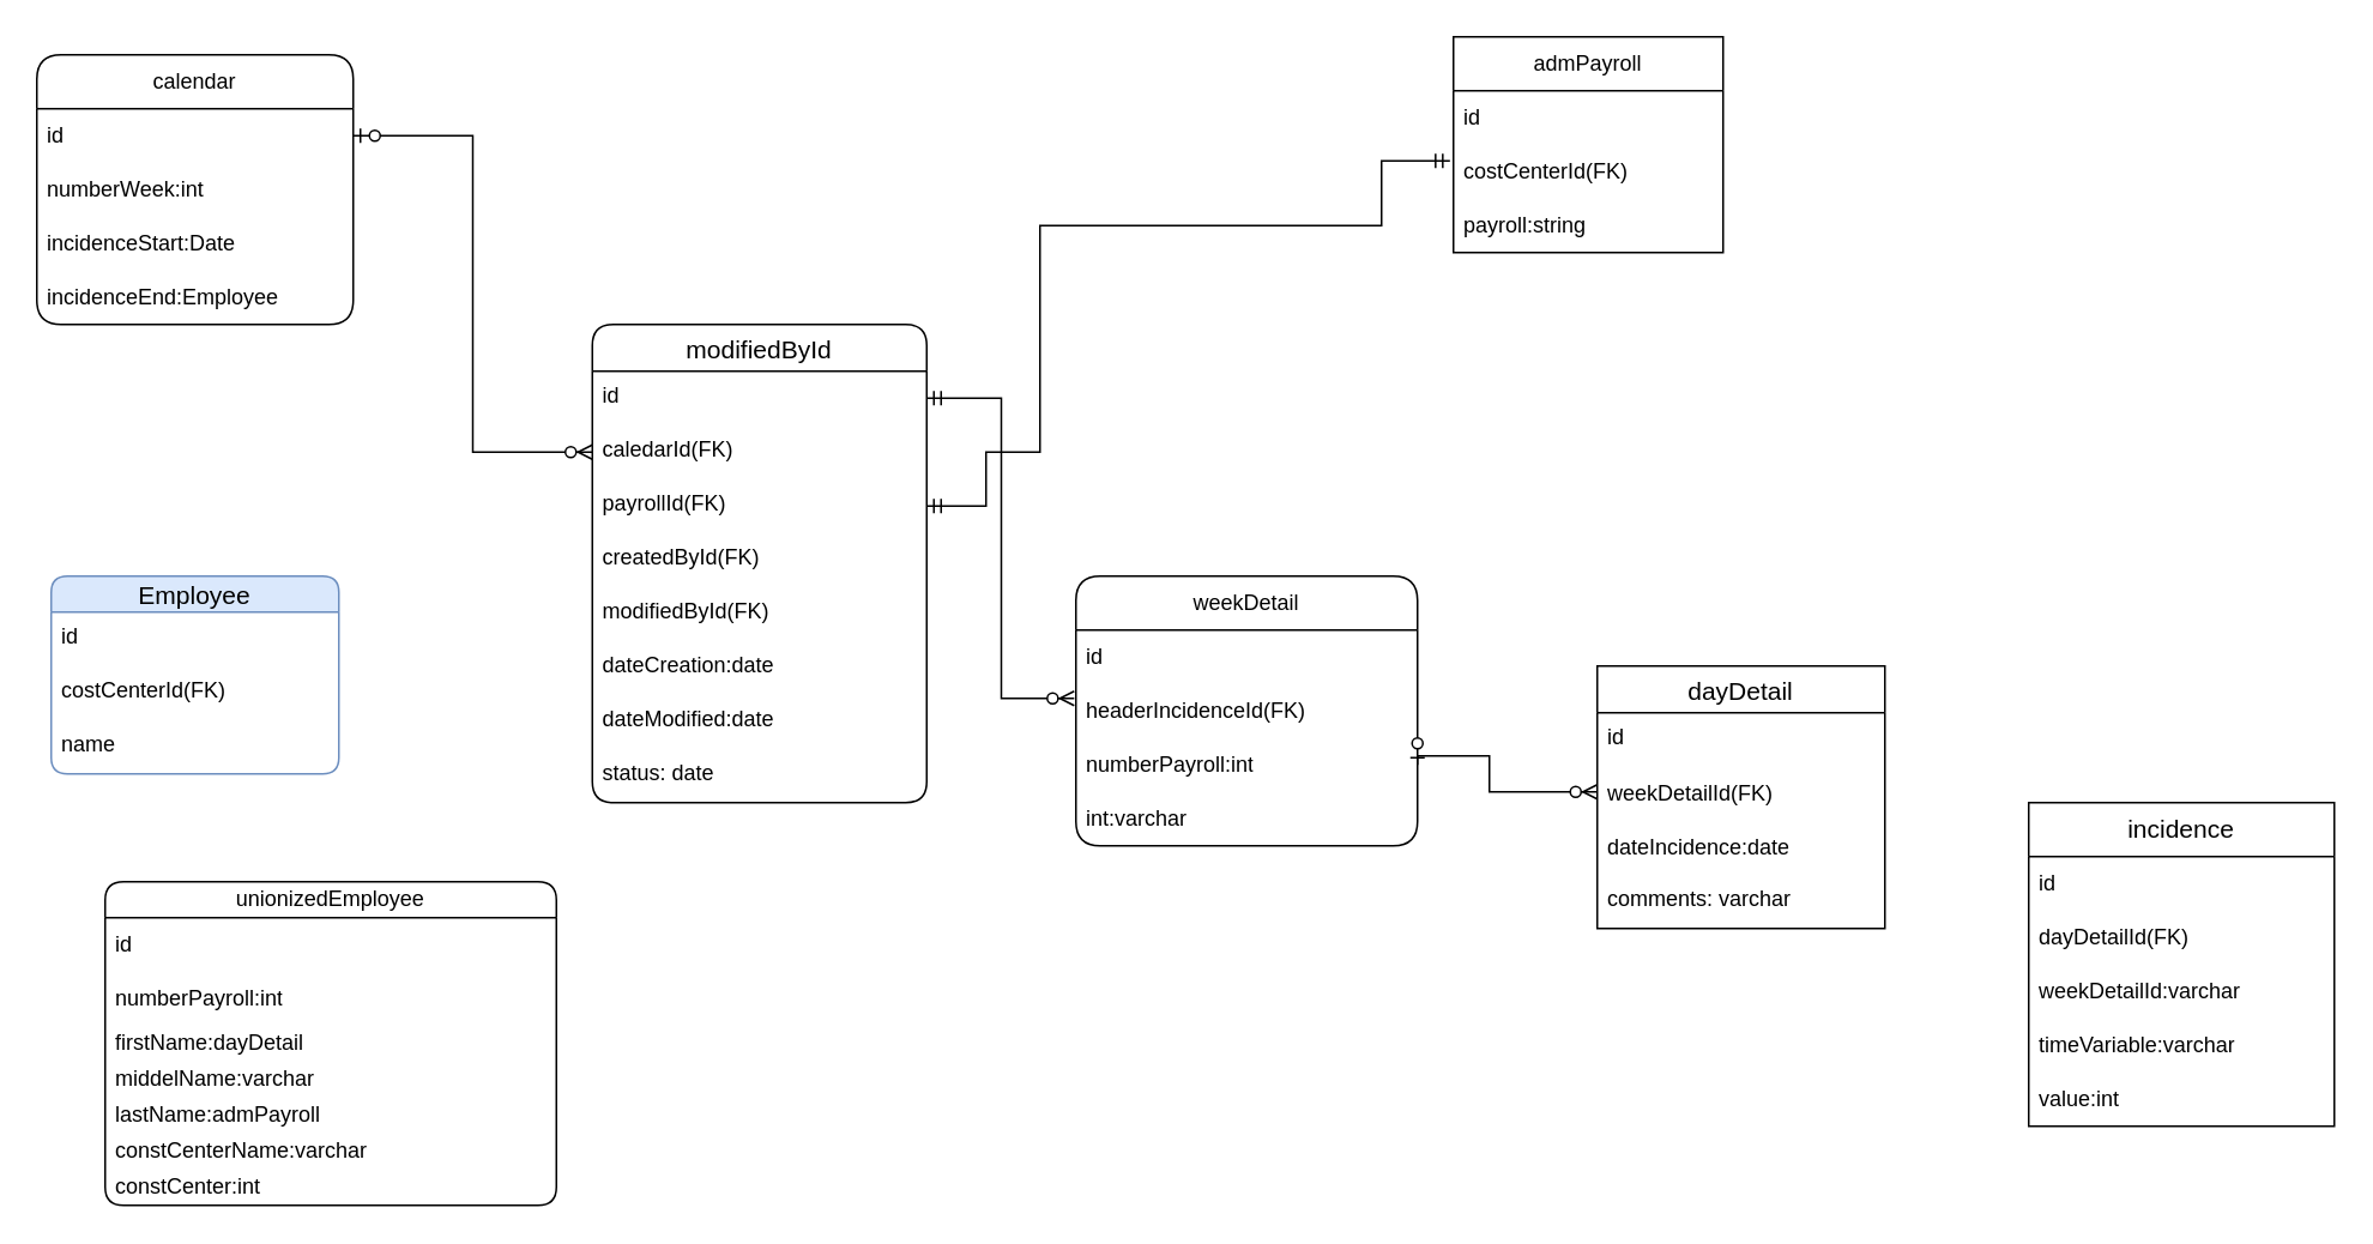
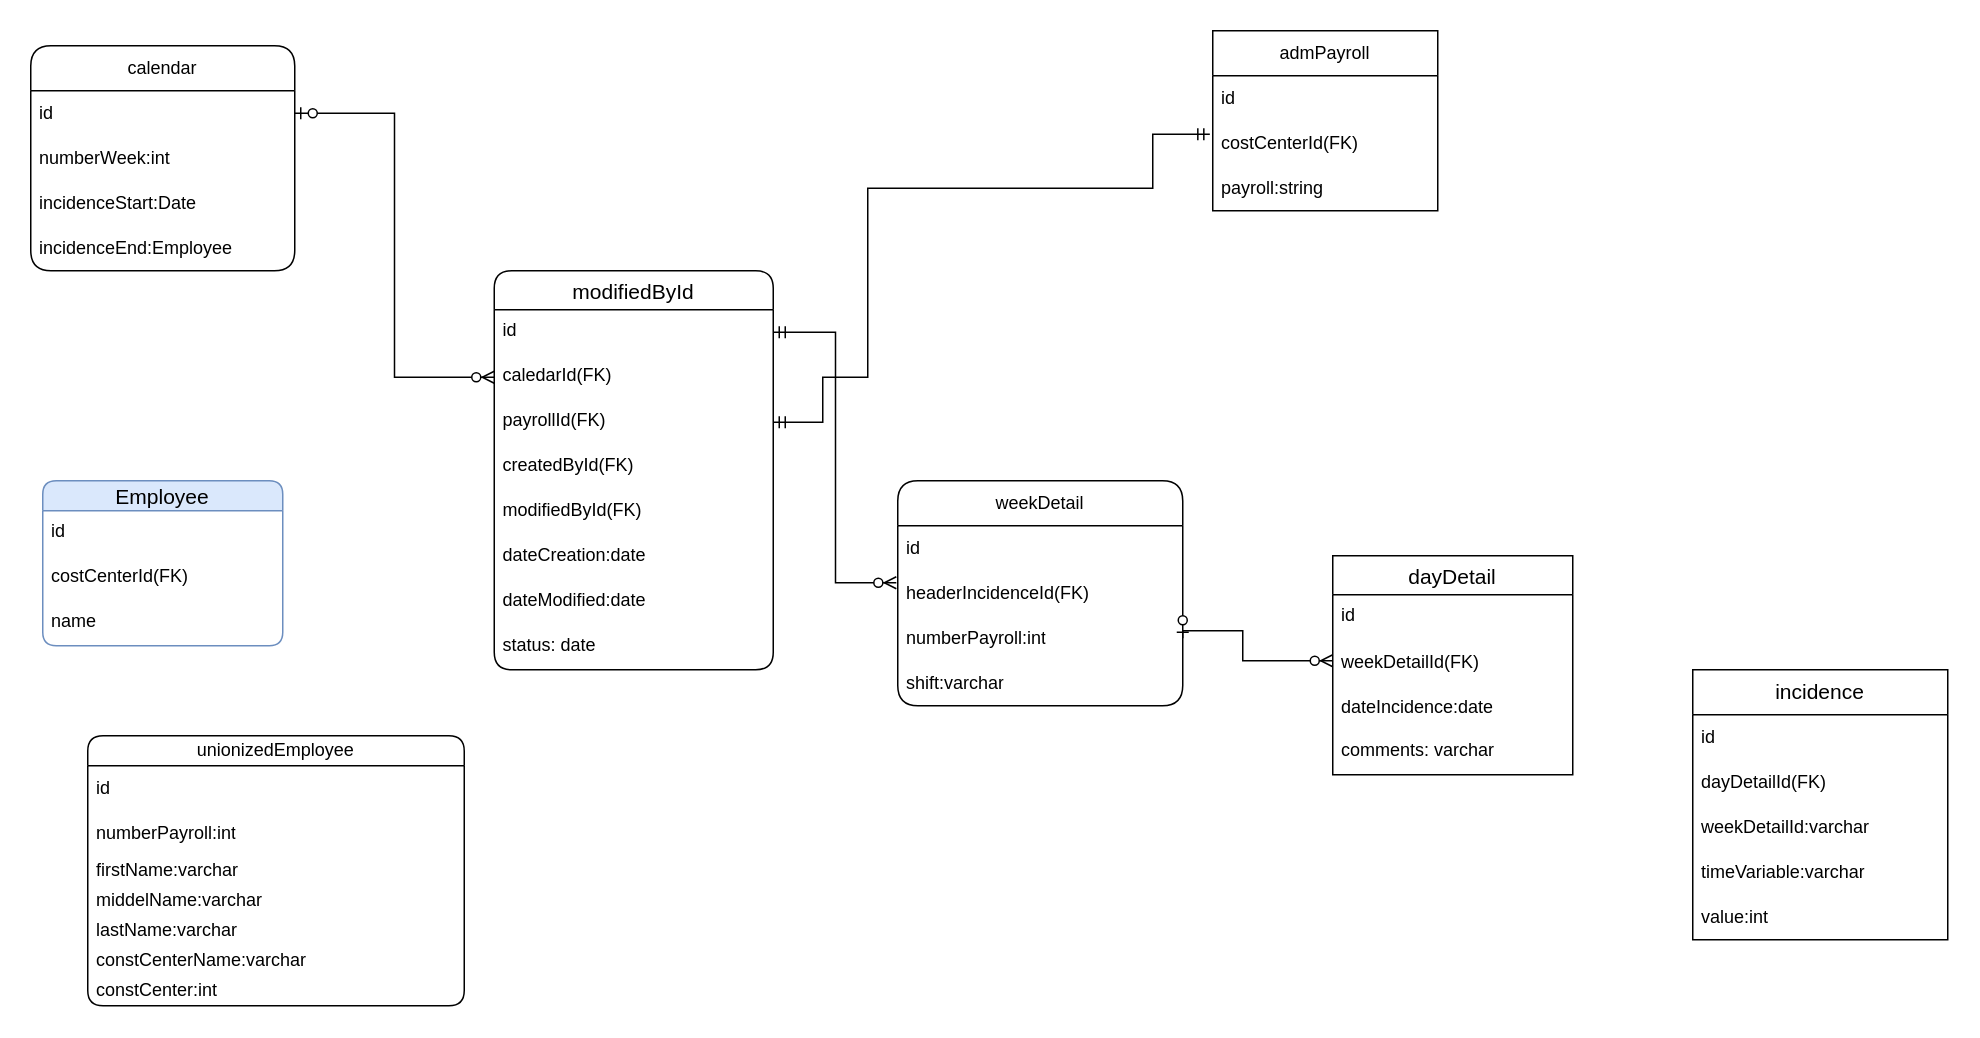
- <mxCell id="14" value="int:varchar" style="text;strokeColor=none;fillColor=none;align=left;verticalAlign=middle;spacingLeft=4;spacingRight=4;overflow=hidden;points=[[0,0.5],[1,0.5]];portConstraint=eastwest;rotatable=0;whiteSpace=wrap;html=1;" parent="10" vertex="1"><mxGeometry y="120" width="190" height="30" as="geometry" /></mxCell>
+ <mxCell id="14" value="shift:varchar" style="text;strokeColor=none;fillColor=none;align=left;verticalAlign=middle;spacingLeft=4;spacingRight=4;overflow=hidden;points=[[0,0.5],[1,0.5]];portConstraint=eastwest;rotatable=0;whiteSpace=wrap;html=1;" parent="10" vertex="1"><mxGeometry y="120" width="190" height="30" as="geometry" /></mxCell>
- <mxCell id="5" value="firstName:dayDetail" style="text;strokeColor=none;fillColor=none;align=left;verticalAlign=middle;spacingLeft=4;spacingRight=4;overflow=hidden;points=[[0,0.5],[1,0.5]];portConstraint=eastwest;rotatable=0;whiteSpace=wrap;html=1;" parent="2" vertex="1"><mxGeometry y="80" width="251" height="20" as="geometry" /></mxCell>
+ <mxCell id="5" value="firstName:varchar" style="text;strokeColor=none;fillColor=none;align=left;verticalAlign=middle;spacingLeft=4;spacingRight=4;overflow=hidden;points=[[0,0.5],[1,0.5]];portConstraint=eastwest;rotatable=0;whiteSpace=wrap;html=1;" parent="2" vertex="1"><mxGeometry y="80" width="251" height="20" as="geometry" /></mxCell>
- <mxCell id="7" value="lastName:admPayroll" style="text;strokeColor=none;fillColor=none;align=left;verticalAlign=middle;spacingLeft=4;spacingRight=4;overflow=hidden;points=[[0,0.5],[1,0.5]];portConstraint=eastwest;rotatable=0;whiteSpace=wrap;html=1;" parent="2" vertex="1"><mxGeometry y="120" width="251" height="20" as="geometry" /></mxCell>
+ <mxCell id="7" value="lastName:varchar" style="text;strokeColor=none;fillColor=none;align=left;verticalAlign=middle;spacingLeft=4;spacingRight=4;overflow=hidden;points=[[0,0.5],[1,0.5]];portConstraint=eastwest;rotatable=0;whiteSpace=wrap;html=1;" parent="2" vertex="1"><mxGeometry y="120" width="251" height="20" as="geometry" /></mxCell>
